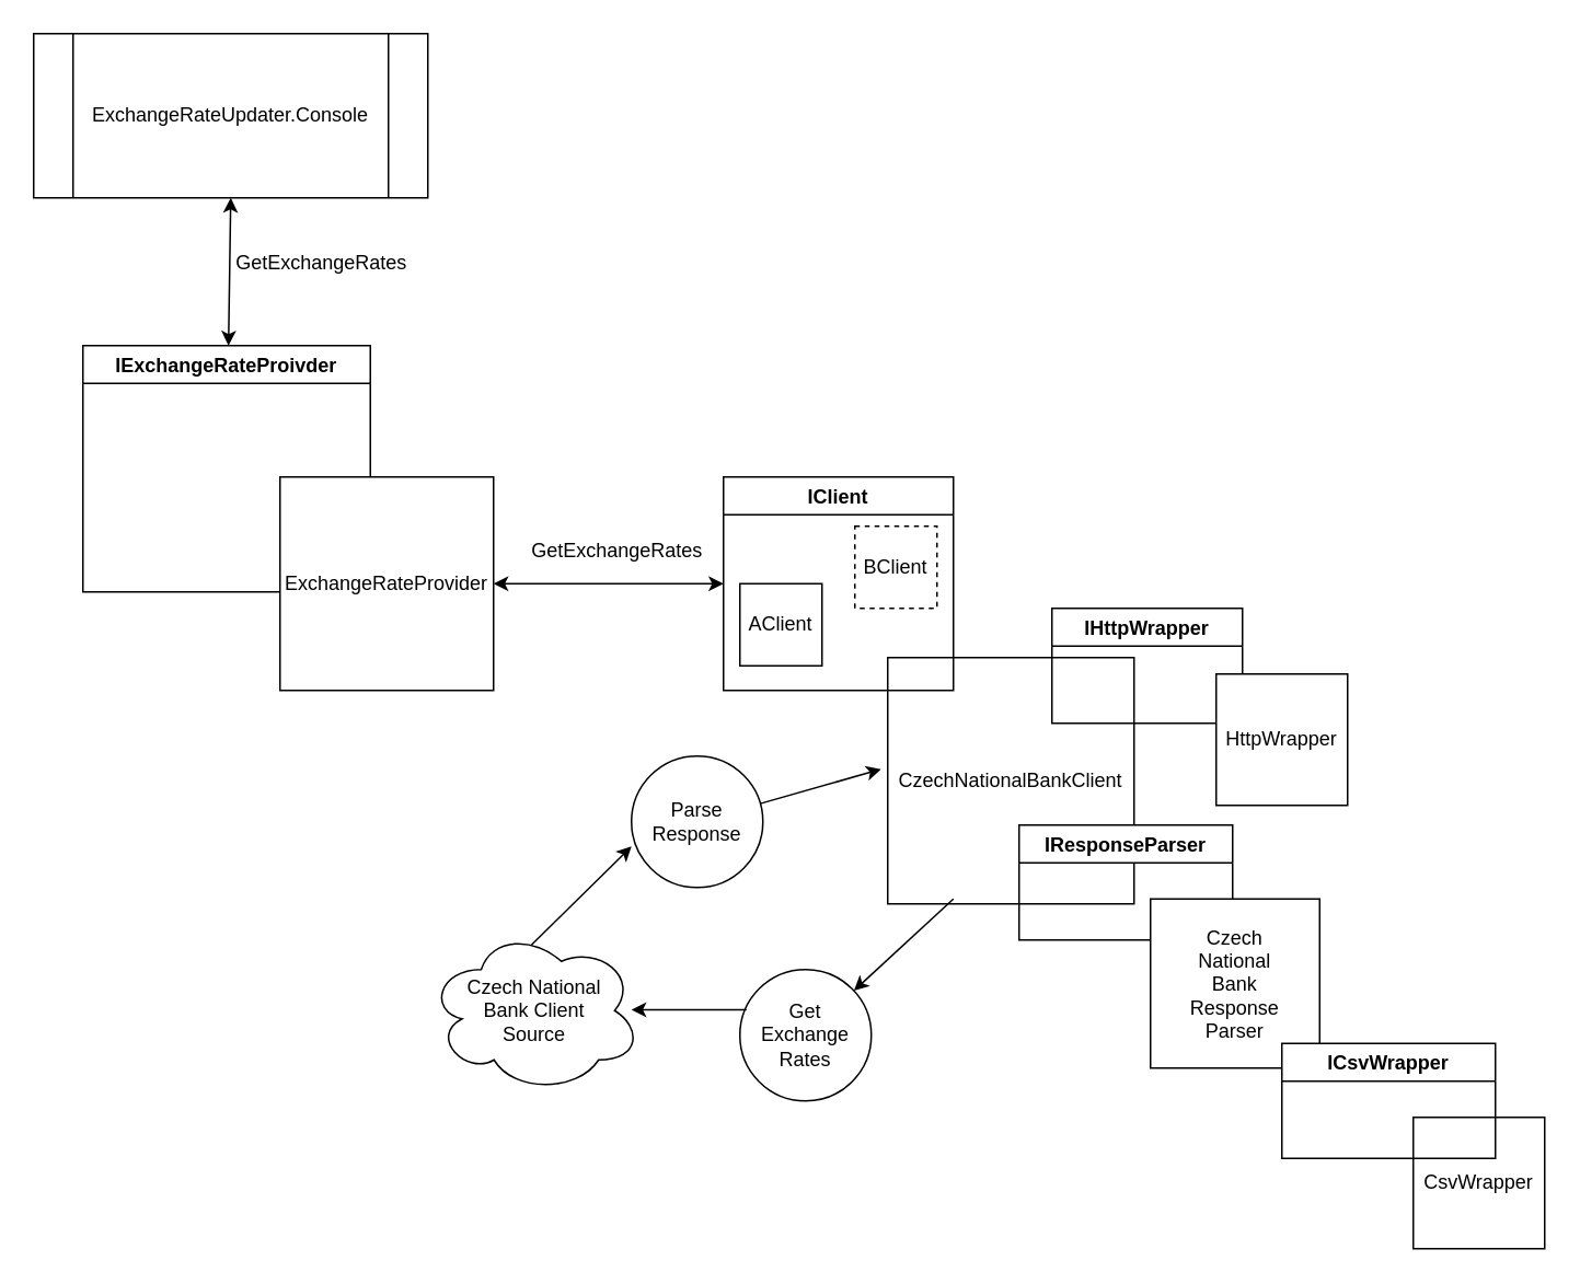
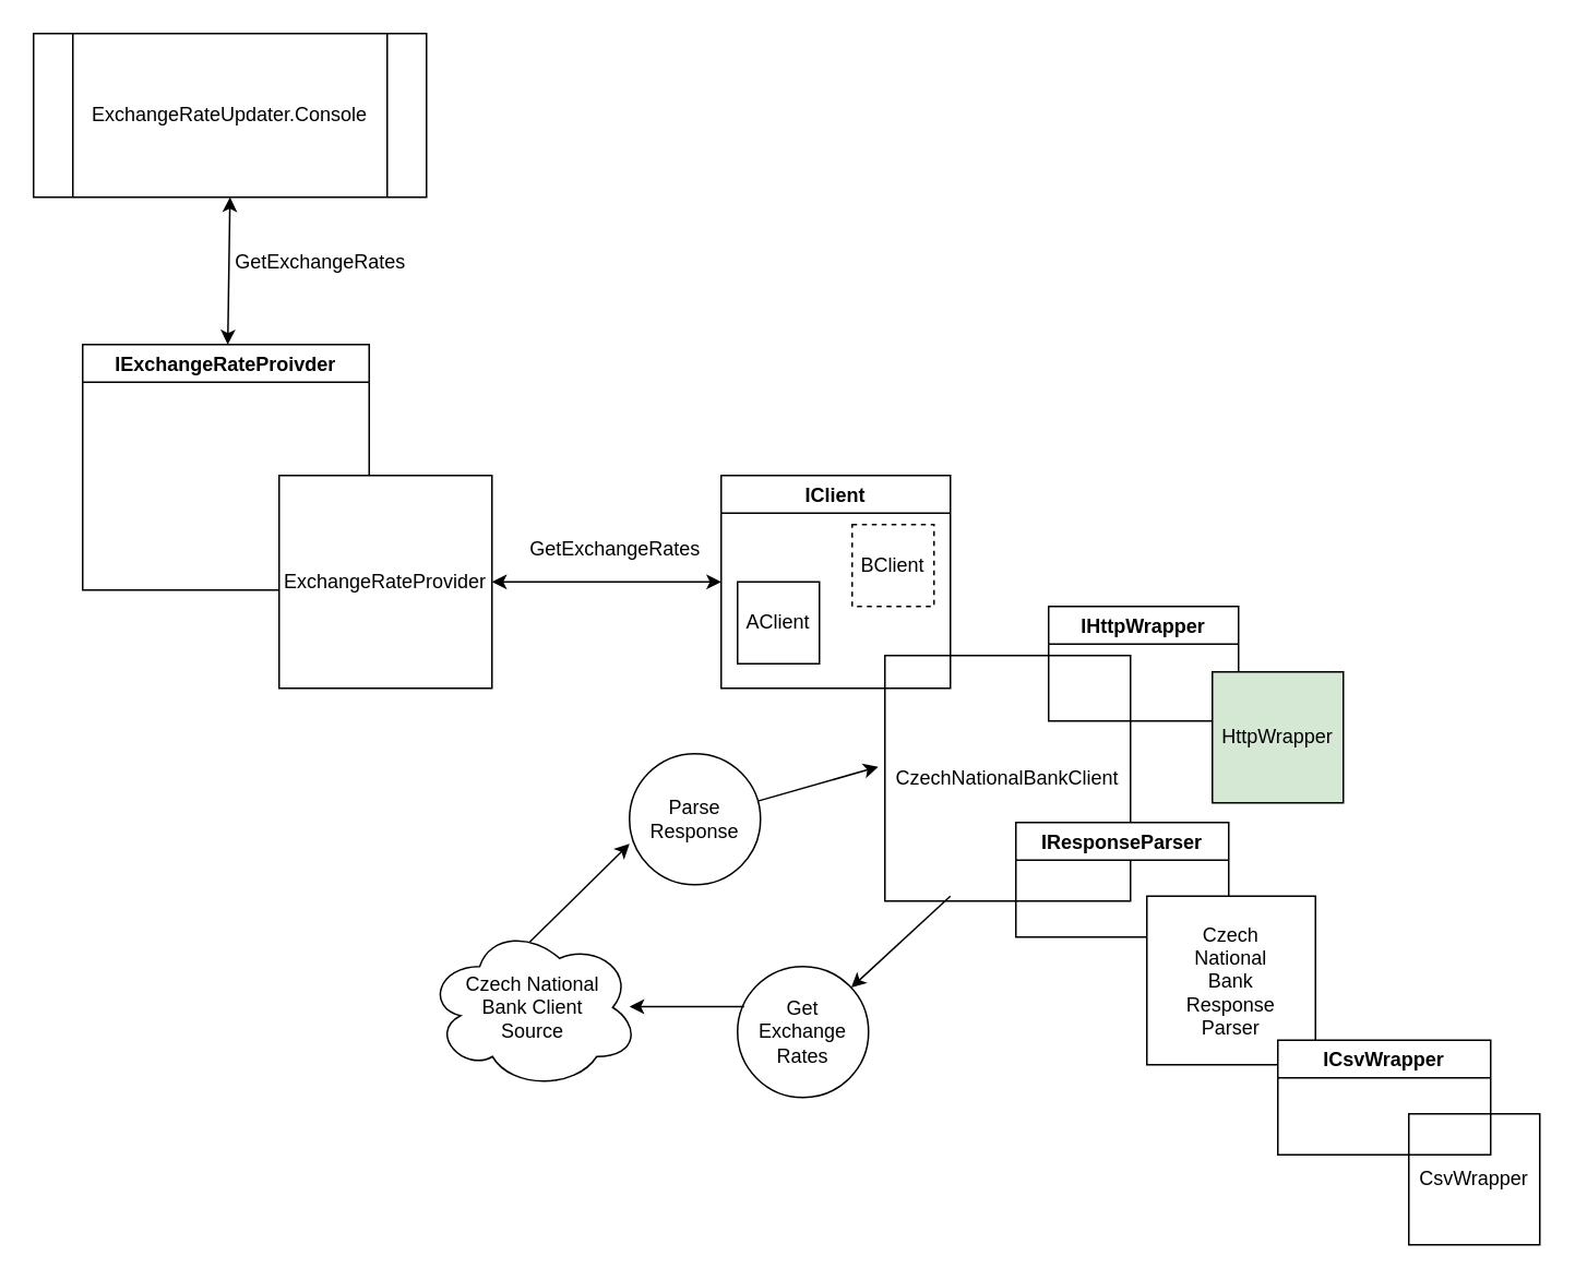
- <mxCell id="18" value="HttpWrapper" style="whiteSpace=wrap;html=1;aspect=fixed;" vertex="1" parent="1"><mxGeometry x="740" y="410" width="80" height="80" as="geometry" /></mxCell>
+ <mxCell id="18" value="HttpWrapper" style="whiteSpace=wrap;html=1;aspect=fixed;fillColor=#d5e8d4;" vertex="1" parent="1"><mxGeometry x="740" y="410" width="80" height="80" as="geometry" /></mxCell>
